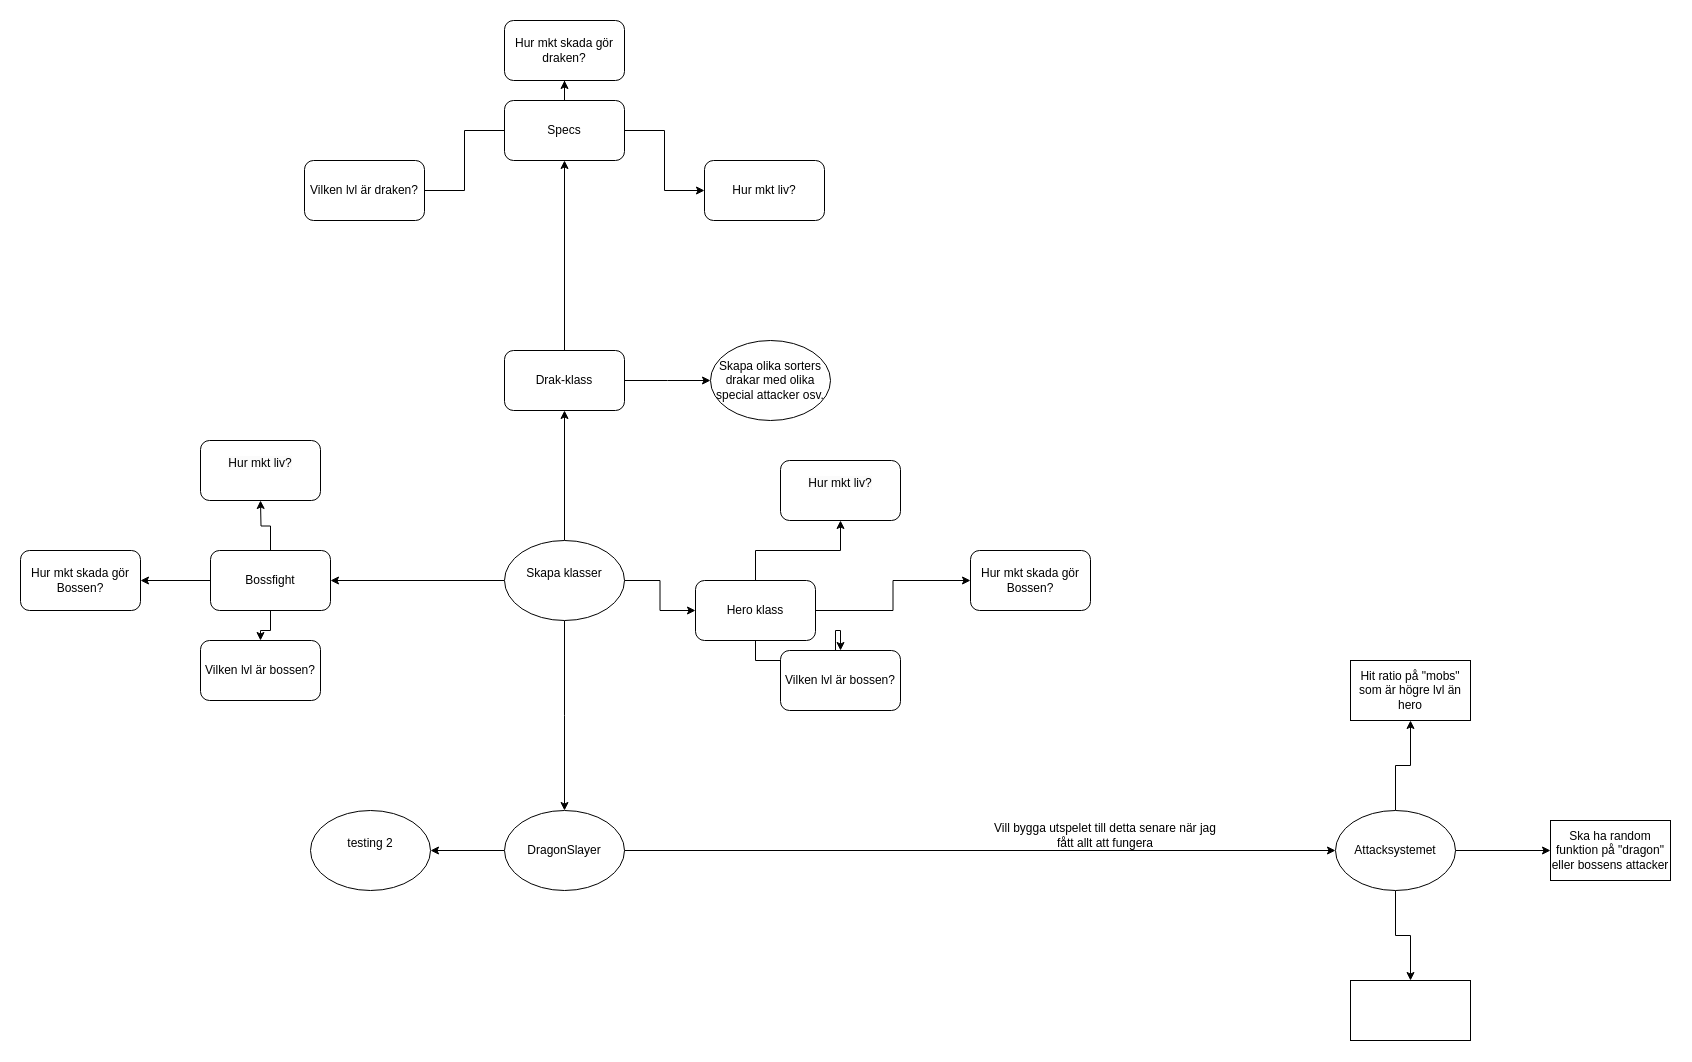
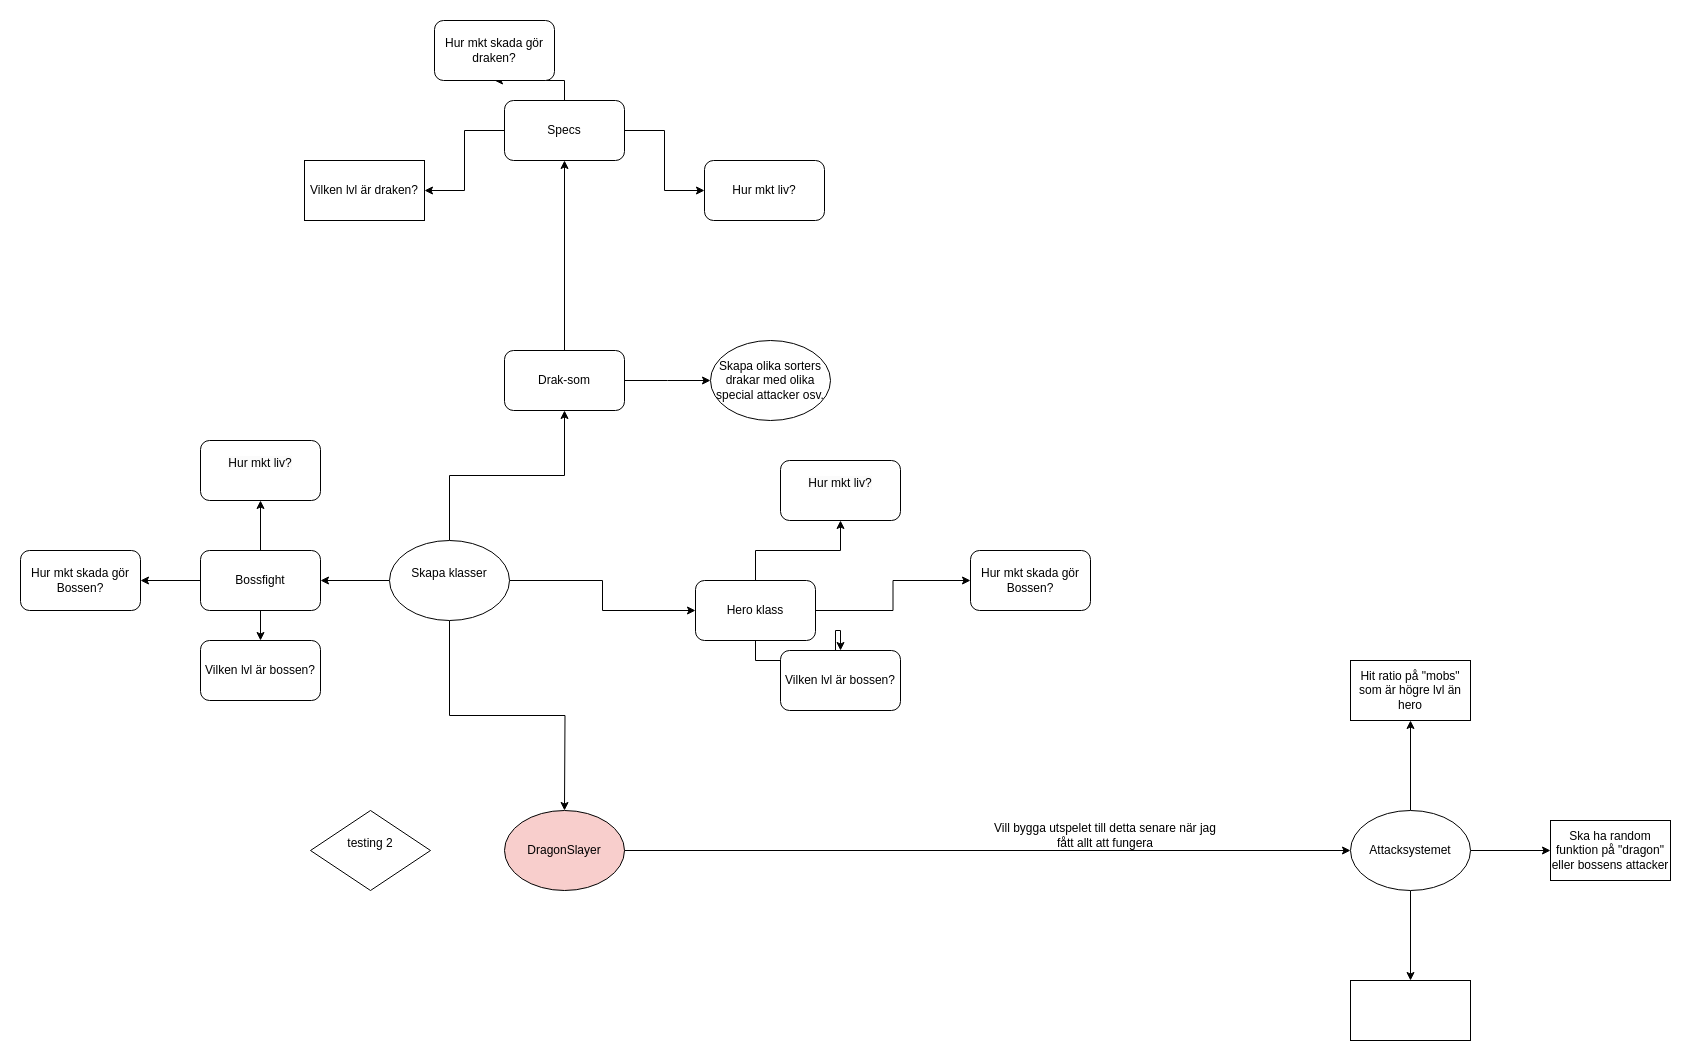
- <mxCell id="28" value="Hur mkt skada gör draken?" style="rounded=1;whiteSpace=wrap;html=1;" vertex="1" parent="1"><mxGeometry x="504" y="20" width="120" height="60" as="geometry" /></mxCell>
+ <mxCell id="28" value="Hur mkt skada gör draken?" style="rounded=1;whiteSpace=wrap;html=1;" vertex="1" parent="1"><mxGeometry x="434" y="20" width="120" height="60" as="geometry" /></mxCell>
- <mxCell id="29" value="Vilken lvl är draken?" style="rounded=1;whiteSpace=wrap;html=1;" vertex="1" parent="1"><mxGeometry x="304" y="160" width="120" height="60" as="geometry" /></mxCell>
+ <mxCell id="29" value="Vilken lvl är draken?" style="whiteSpace=wrap;html=1;rounded=0;" vertex="1" parent="1"><mxGeometry x="304" y="160" width="120" height="60" as="geometry" /></mxCell>
- <mxCell id="25" value="" style="edgeStyle=orthogonalEdgeStyle;rounded=0;orthogonalLoop=1;jettySize=auto;html=1;endArrow=none;" edge="1" parent="1" source="26" target="29"><mxGeometry relative="1" as="geometry" /></mxCell>
+ <mxCell id="25" value="" style="edgeStyle=orthogonalEdgeStyle;rounded=0;orthogonalLoop=1;jettySize=auto;html=1;" edge="1" parent="1" source="26" target="29"><mxGeometry relative="1" as="geometry" /></mxCell>
- <mxCell id="21" value="Drak-klass" style="rounded=1;whiteSpace=wrap;html=1;" vertex="1" parent="1"><mxGeometry x="504" y="350" width="120" height="60" as="geometry" /></mxCell>
+ <mxCell id="21" value="Drak-som" style="rounded=1;whiteSpace=wrap;html=1;" vertex="1" parent="1"><mxGeometry x="504" y="350" width="120" height="60" as="geometry" /></mxCell>
- <mxCell id="33" value="Bossfight" style="rounded=1;whiteSpace=wrap;html=1;" vertex="1" parent="1"><mxGeometry x="210" y="550" width="120" height="60" as="geometry" /></mxCell>
+ <mxCell id="33" value="Bossfight" style="rounded=1;whiteSpace=wrap;html=1;" vertex="1" parent="1"><mxGeometry x="200" y="550" width="120" height="60" as="geometry" /></mxCell>
- <mxCell id="6" value="&lt;div&gt;Skapa klasser&lt;/div&gt;&lt;div&gt;&lt;br&gt;&lt;/div&gt;" style="ellipse;whiteSpace=wrap;html=1;" parent="1" vertex="1"><mxGeometry x="504" y="540" width="120" height="80" as="geometry" /></mxCell>
+ <mxCell id="6" value="&lt;div&gt;Skapa klasser&lt;/div&gt;&lt;div&gt;&lt;br&gt;&lt;/div&gt;" style="ellipse;whiteSpace=wrap;html=1;" parent="1" vertex="1"><mxGeometry x="389" y="540" width="120" height="80" as="geometry" /></mxCell>
- <mxCell id="10" value="testing 2&lt;div&gt;&lt;br&gt;&lt;/div&gt;" style="ellipse;whiteSpace=wrap;html=1;" parent="1" vertex="1"><mxGeometry x="310" y="810" width="120" height="80" as="geometry" /></mxCell>
+ <mxCell id="10" value="testing 2&lt;div&gt;&lt;br&gt;&lt;/div&gt;" style="rhombus;whiteSpace=wrap;html=1;" parent="1" vertex="1"><mxGeometry x="310" y="810" width="120" height="80" as="geometry" /></mxCell>
- <mxCell id="8" style="edgeStyle=orthogonalEdgeStyle;rounded=0;orthogonalLoop=1;jettySize=auto;html=1;exitX=0;exitY=0.5;exitDx=0;exitDy=0;entryX=1;entryY=0.5;entryDx=0;entryDy=0;" parent="1" source="9" target="10" edge="1"><mxGeometry relative="1" as="geometry"><mxPoint x="440" y="850" as="targetPoint" /></mxGeometry></mxCell>
- <mxCell id="9" value="DragonSlayer" style="ellipse;whiteSpace=wrap;html=1;" parent="1" vertex="1"><mxGeometry x="504" y="810" width="120" height="80" as="geometry" /></mxCell>
+ <mxCell id="9" value="DragonSlayer" style="ellipse;whiteSpace=wrap;html=1;fillColor=#f8cecc;" parent="1" vertex="1"><mxGeometry x="504" y="810" width="120" height="80" as="geometry" /></mxCell>
- <mxCell id="14" value="Attacksystemet" style="ellipse;whiteSpace=wrap;html=1;" parent="1" vertex="1"><mxGeometry x="1335" y="810" width="120" height="80" as="geometry" /></mxCell>
+ <mxCell id="14" value="Attacksystemet" style="ellipse;whiteSpace=wrap;html=1;" parent="1" vertex="1"><mxGeometry x="1350" y="810" width="120" height="80" as="geometry" /></mxCell>
